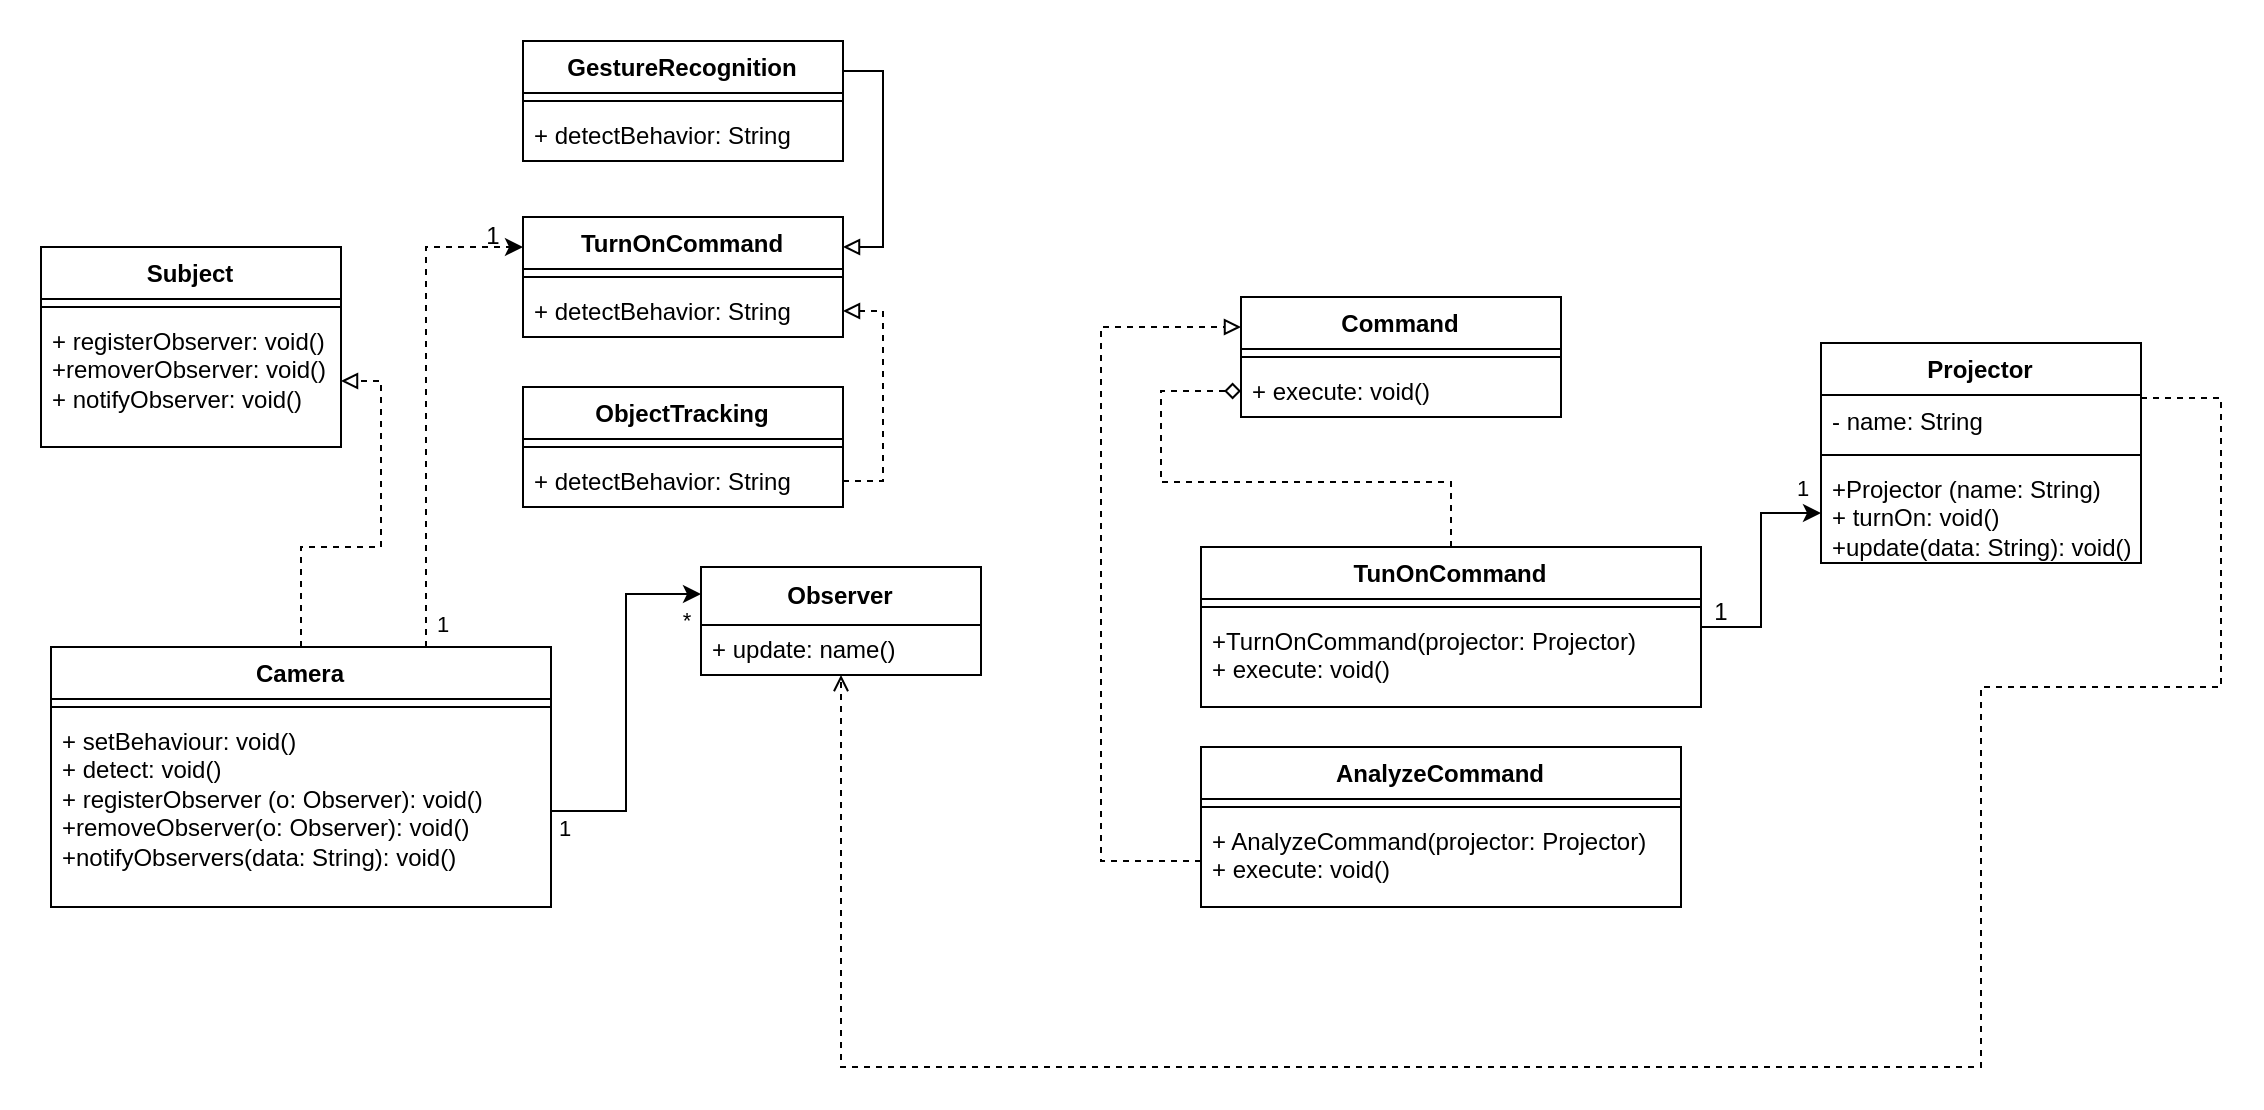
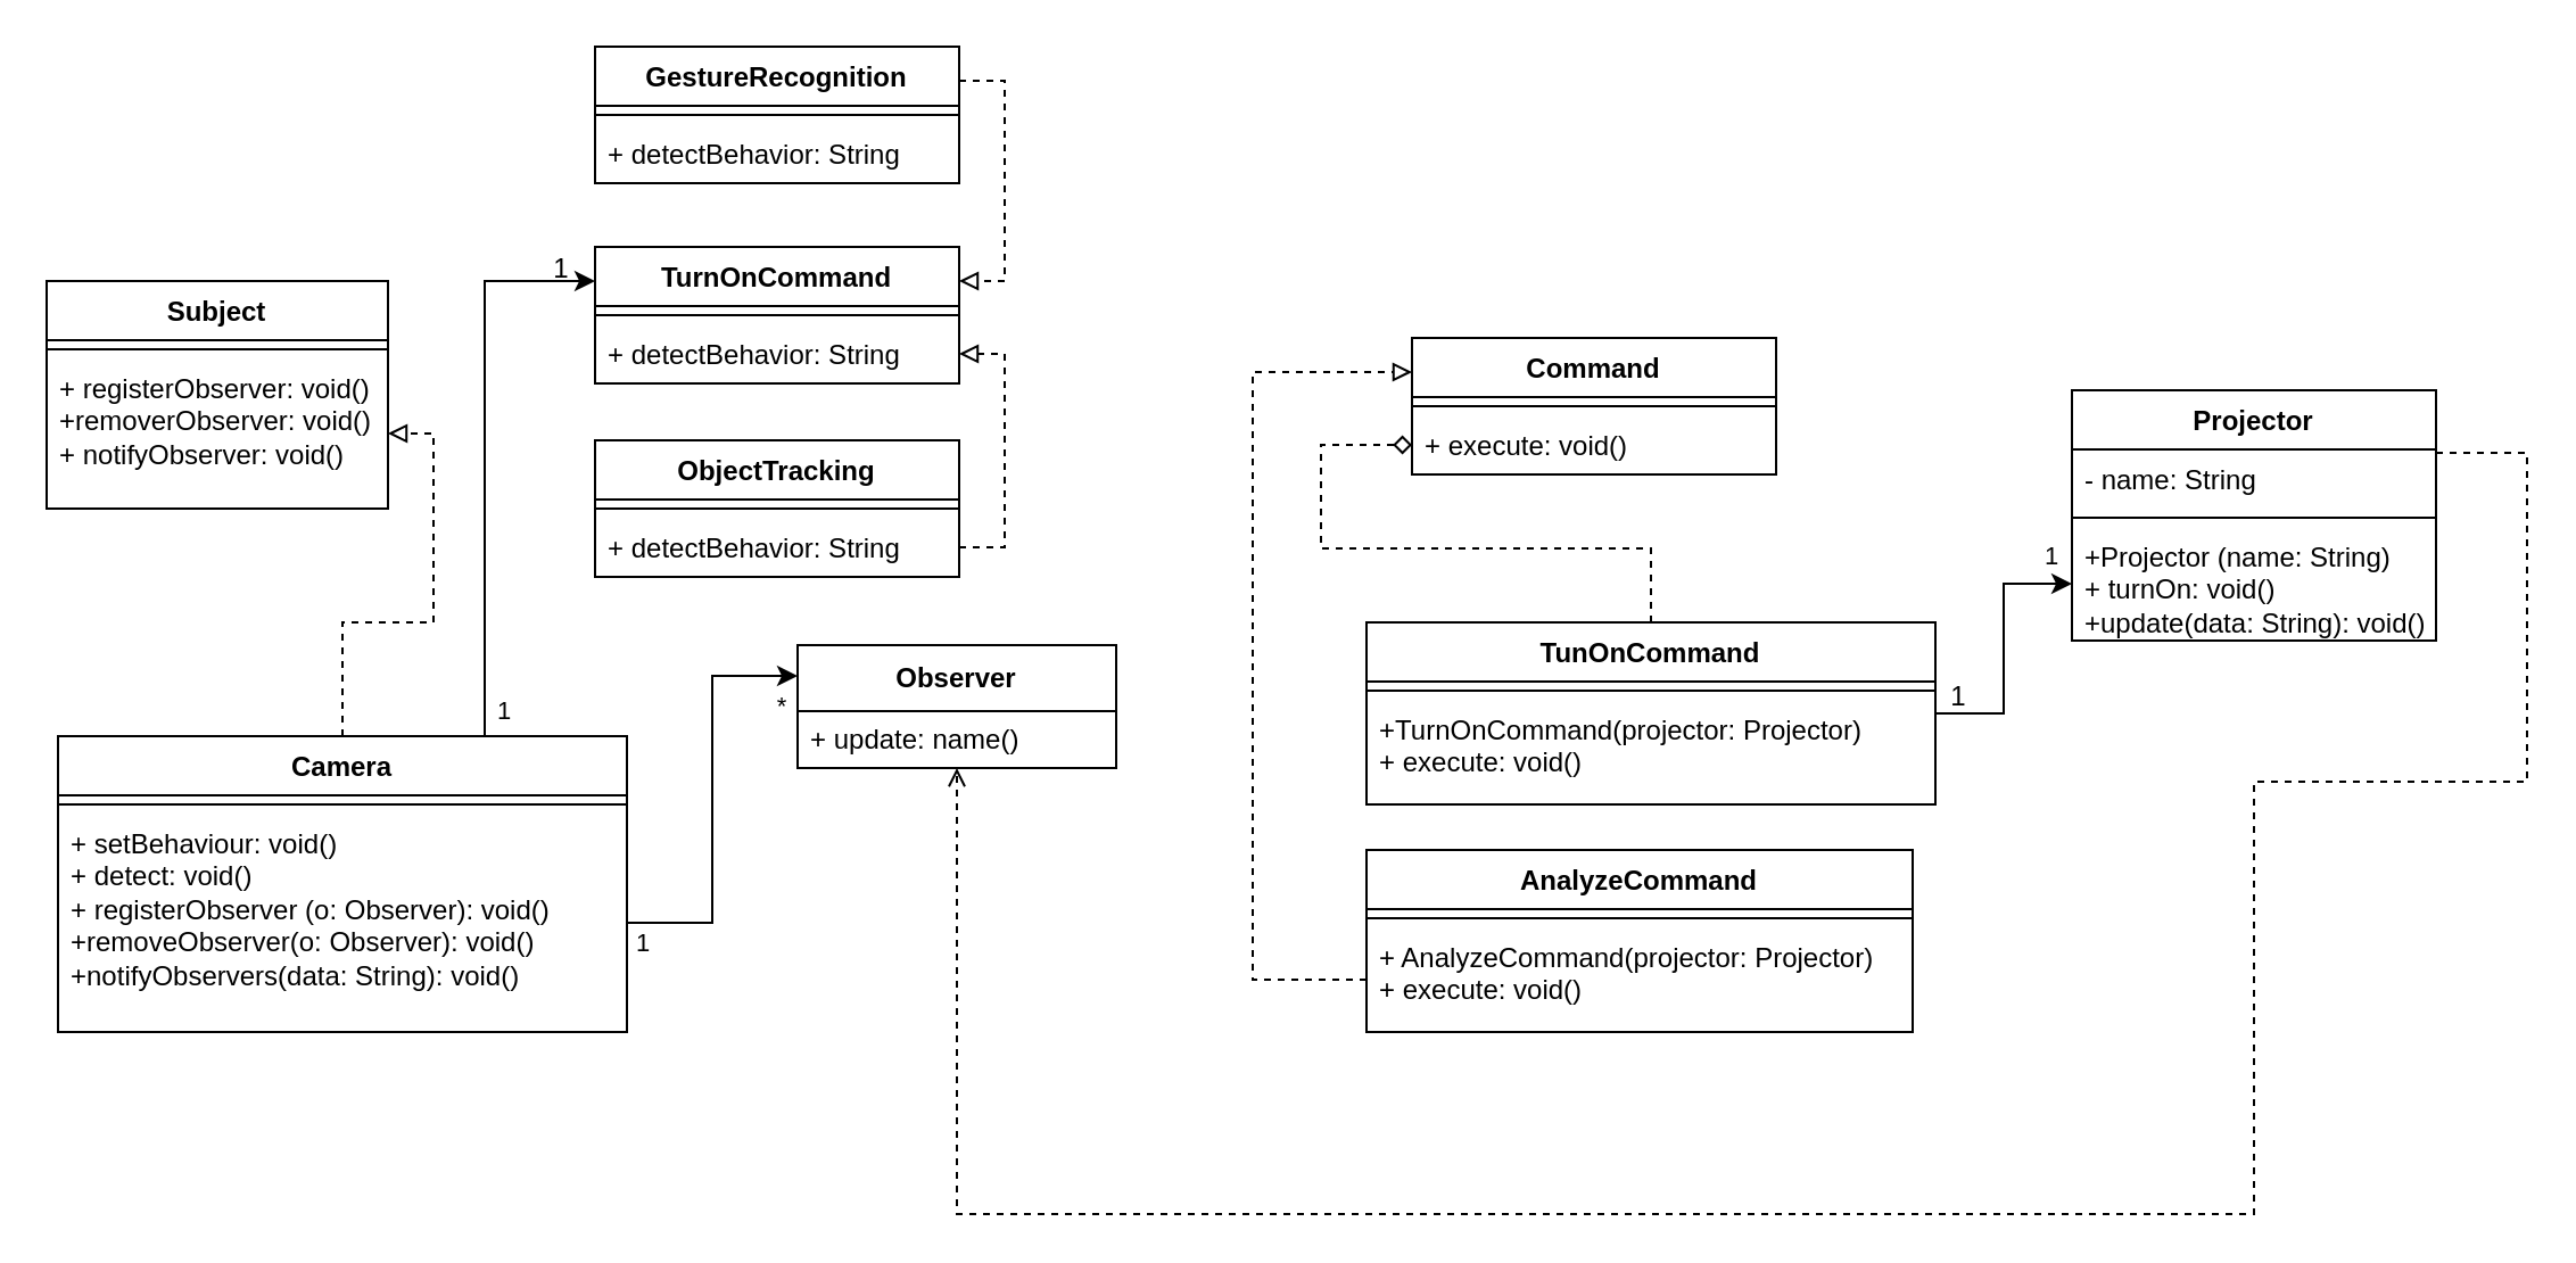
- <mxCell id="41" style="edgeStyle=orthogonalEdgeStyle;rounded=0;orthogonalLoop=1;jettySize=auto;html=1;entryX=1;entryY=0.25;entryDx=0;entryDy=0;dashed=0;endArrow=block;endFill=0;exitX=1;exitY=0.25;exitDx=0;exitDy=0;" edge="1" parent="1" source="18" target="15"><mxGeometry relative="1" as="geometry"><mxPoint x="569" y="201" as="sourcePoint" /><mxPoint x="464" y="123" as="targetPoint" /></mxGeometry></mxCell>
+ <mxCell id="41" style="edgeStyle=orthogonalEdgeStyle;rounded=0;orthogonalLoop=1;jettySize=auto;html=1;entryX=1;entryY=0.25;entryDx=0;entryDy=0;dashed=1;endArrow=block;endFill=0;exitX=1;exitY=0.25;exitDx=0;exitDy=0;" edge="1" parent="1" source="18" target="15"><mxGeometry relative="1" as="geometry"><mxPoint x="569" y="201" as="sourcePoint" /><mxPoint x="464" y="123" as="targetPoint" /></mxGeometry></mxCell>
- <mxCell id="7" style="edgeStyle=orthogonalEdgeStyle;rounded=0;orthogonalLoop=1;jettySize=auto;html=1;exitX=0.75;exitY=0;exitDx=0;exitDy=0;entryX=0;entryY=0.25;entryDx=0;entryDy=0;dashed=1;" edge="1" parent="1" source="9" target="15"><mxGeometry relative="1" as="geometry" /></mxCell>
+ <mxCell id="7" style="edgeStyle=orthogonalEdgeStyle;rounded=0;orthogonalLoop=1;jettySize=auto;html=1;exitX=0.75;exitY=0;exitDx=0;exitDy=0;entryX=0;entryY=0.25;entryDx=0;entryDy=0;" edge="1" parent="1" source="9" target="15"><mxGeometry relative="1" as="geometry" /></mxCell>
